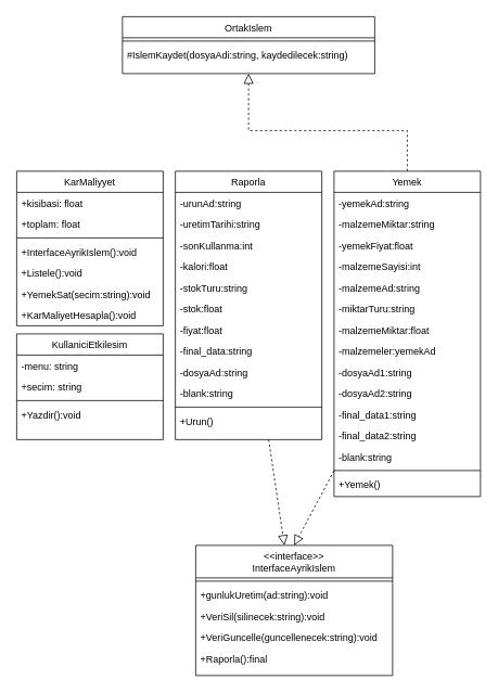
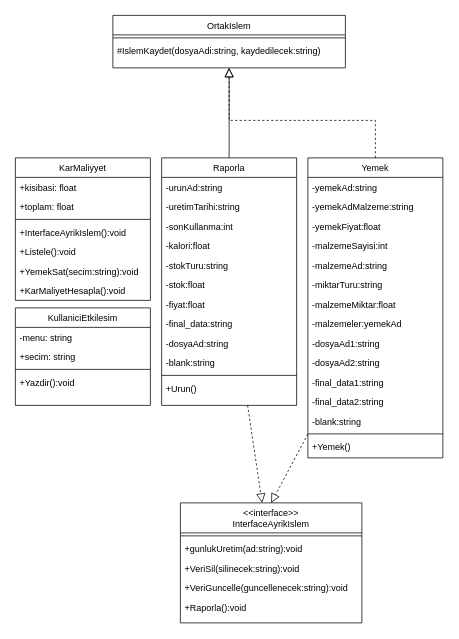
+ <mxCell id="20" value="" style="endArrow=block;endSize=10;endFill=0;shadow=0;strokeWidth=1;rounded=0;edgeStyle=elbowEdgeStyle;elbow=vertical;exitX=0.5;exitY=0;exitDx=0;exitDy=0;entryX=0.5;entryY=1;entryDx=0;entryDy=0;" edge="1" parent="1" source="22" target="9"><mxGeometry width="160" relative="1" as="geometry"><mxPoint x="362.24" y="236.14" as="sourcePoint" /><mxPoint x="300" y="110" as="targetPoint" /><Array as="points"><mxPoint x="322.24" y="174.14" /></Array></mxGeometry></mxCell>
- <mxCell id="38" value="-malzemeMiktar:string" style="text;align=left;verticalAlign=top;spacingLeft=4;spacingRight=4;overflow=hidden;rotatable=0;points=[[0,0.5],[1,0.5]];portConstraint=eastwest;rounded=0;shadow=0;html=0;" vertex="1" parent="36"><mxGeometry y="52" width="180" height="26" as="geometry" /></mxCell>
+ <mxCell id="38" value="-yemekAdMalzeme:string" style="text;align=left;verticalAlign=top;spacingLeft=4;spacingRight=4;overflow=hidden;rotatable=0;points=[[0,0.5],[1,0.5]];portConstraint=eastwest;rounded=0;shadow=0;html=0;" vertex="1" parent="36"><mxGeometry y="52" width="180" height="26" as="geometry" /></mxCell>
- <mxCell id="8" value="+Raporla():final" style="text;align=left;verticalAlign=top;spacingLeft=4;spacingRight=4;overflow=hidden;rotatable=0;points=[[0,0.5],[1,0.5]];portConstraint=eastwest;" vertex="1" parent="3"><mxGeometry y="126" width="242" height="26" as="geometry" /></mxCell>
+ <mxCell id="8" value="+Raporla():void" style="text;align=left;verticalAlign=top;spacingLeft=4;spacingRight=4;overflow=hidden;rotatable=0;points=[[0,0.5],[1,0.5]];portConstraint=eastwest;" vertex="1" parent="3"><mxGeometry y="126" width="242" height="26" as="geometry" /></mxCell>
